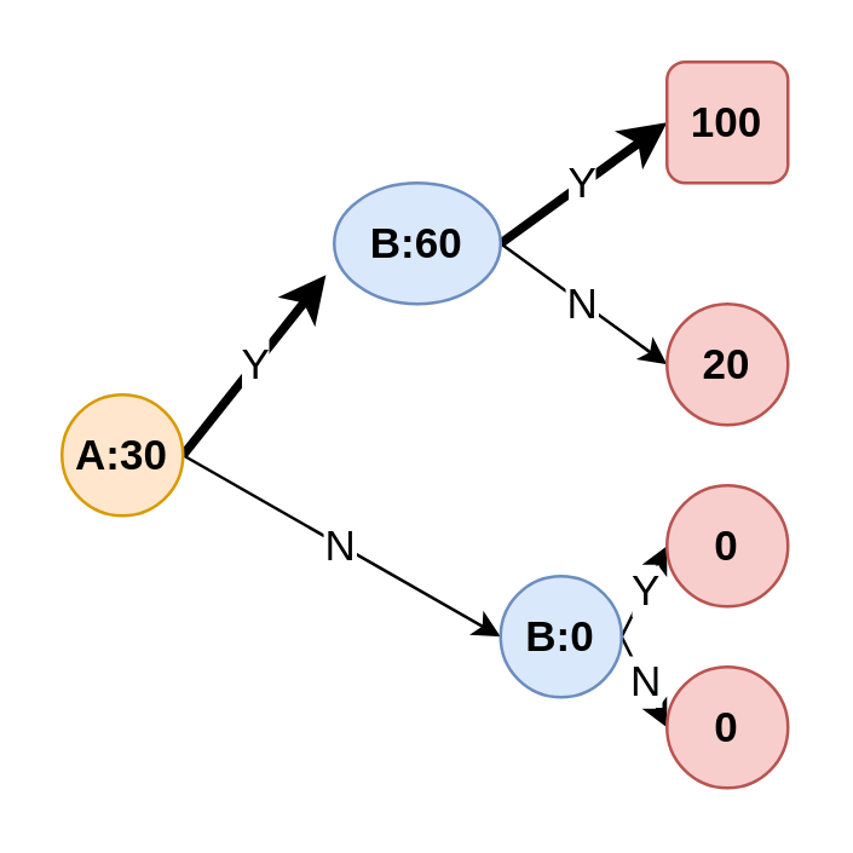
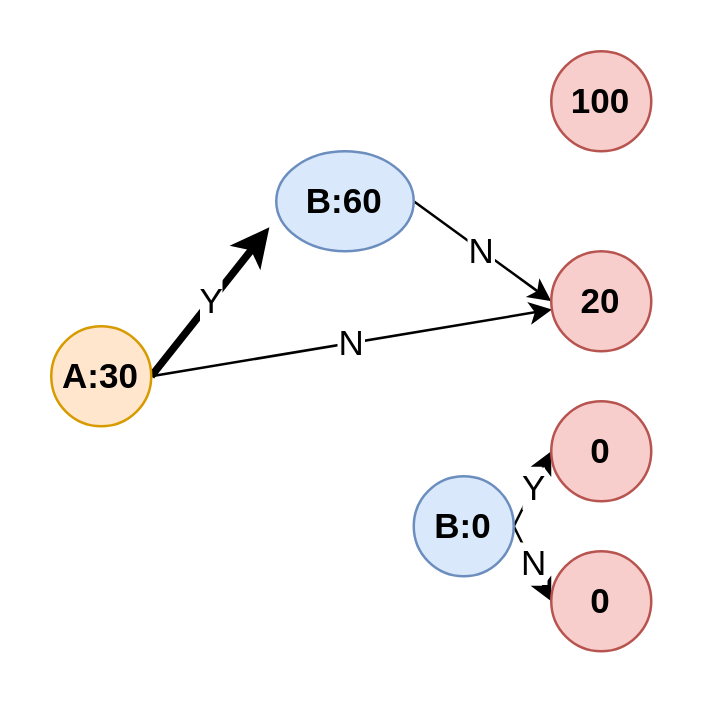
- <mxCell id="11" value="100" style="whiteSpace=wrap;html=1;aspect=fixed;fillColor=#f8cecc;strokeColor=#b85450;fontStyle=1;fontSize=14;rounded=1;" parent="1" vertex="1"><mxGeometry x="220" y="20" width="40" height="40" as="geometry" /></mxCell>
+ <mxCell id="11" value="100" style="ellipse;whiteSpace=wrap;html=1;aspect=fixed;fillColor=#f8cecc;strokeColor=#b85450;fontStyle=1;fontSize=14;" parent="1" vertex="1"><mxGeometry x="220" y="20" width="40" height="40" as="geometry" /></mxCell>
- <mxCell id="5" value="Y" style="edgeStyle=none;rounded=0;orthogonalLoop=1;jettySize=auto;html=1;exitX=1;exitY=0.5;exitDx=0;exitDy=0;entryX=0;entryY=0.5;entryDx=0;entryDy=0;fontSize=14;strokeWidth=3;" parent="1" source="7" target="11" edge="1"><mxGeometry relative="1" as="geometry" /></mxCell>
- <mxCell id="3" value="N" style="edgeStyle=none;rounded=0;orthogonalLoop=1;jettySize=auto;html=1;exitX=1;exitY=0.5;exitDx=0;exitDy=0;entryX=0;entryY=0.5;entryDx=0;entryDy=0;fontSize=14;" parent="1" source="4" target="10" edge="1"><mxGeometry relative="1" as="geometry" /></mxCell>
+ <mxCell id="3" value="N" style="edgeStyle=none;rounded=0;orthogonalLoop=1;jettySize=auto;html=1;exitX=1;exitY=0.5;exitDx=0;exitDy=0;fontSize=14;" parent="1" source="4" target="12" edge="1"><mxGeometry relative="1" as="geometry" /></mxCell>
